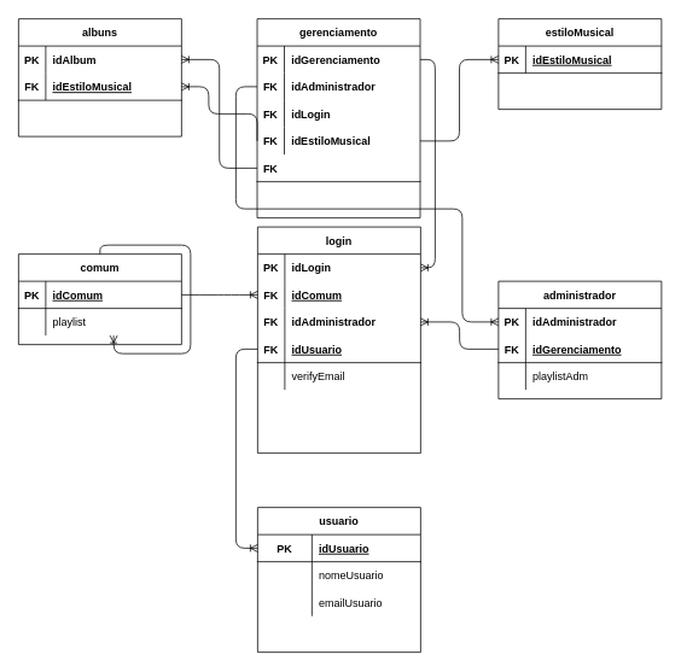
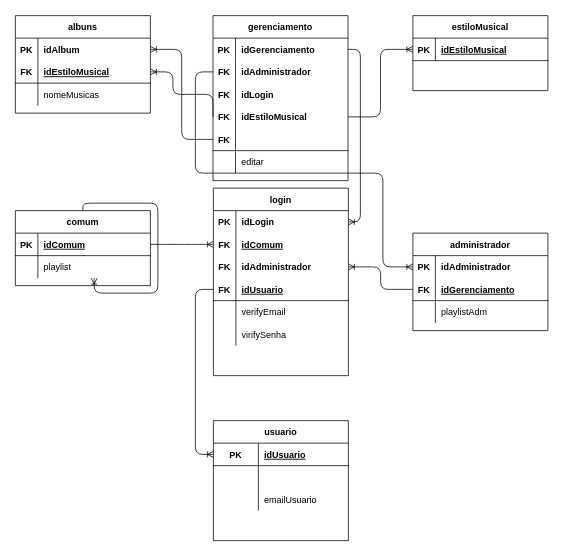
+ <mxCell id="11" value="nomeMusicas" style="shape=partialRectangle;connectable=0;fillColor=none;top=0;left=0;bottom=0;right=0;align=left;spacingLeft=6;overflow=hidden;" vertex="1" parent="9"><mxGeometry x="30" width="150" height="30" as="geometry" /></mxCell>
+ <mxCell id="85" value="editar" style="shape=partialRectangle;connectable=0;fillColor=none;top=0;left=0;bottom=0;right=0;align=left;spacingLeft=6;overflow=hidden;" vertex="1" parent="83"><mxGeometry x="30" width="150" height="30" as="geometry" /></mxCell>
+ <mxCell id="36" value="virifySenha" style="shape=partialRectangle;connectable=0;fillColor=none;top=0;left=0;bottom=0;right=0;align=left;spacingLeft=6;overflow=hidden;" vertex="1" parent="34"><mxGeometry x="30" width="150" height="30" as="geometry" /></mxCell>
- <mxCell id="45" value="nomeUsuario" style="shape=partialRectangle;connectable=0;fillColor=none;top=0;left=0;bottom=0;right=0;align=left;spacingLeft=6;overflow=hidden;" vertex="1" parent="43"><mxGeometry x="60" width="120" height="30" as="geometry" /></mxCell>
